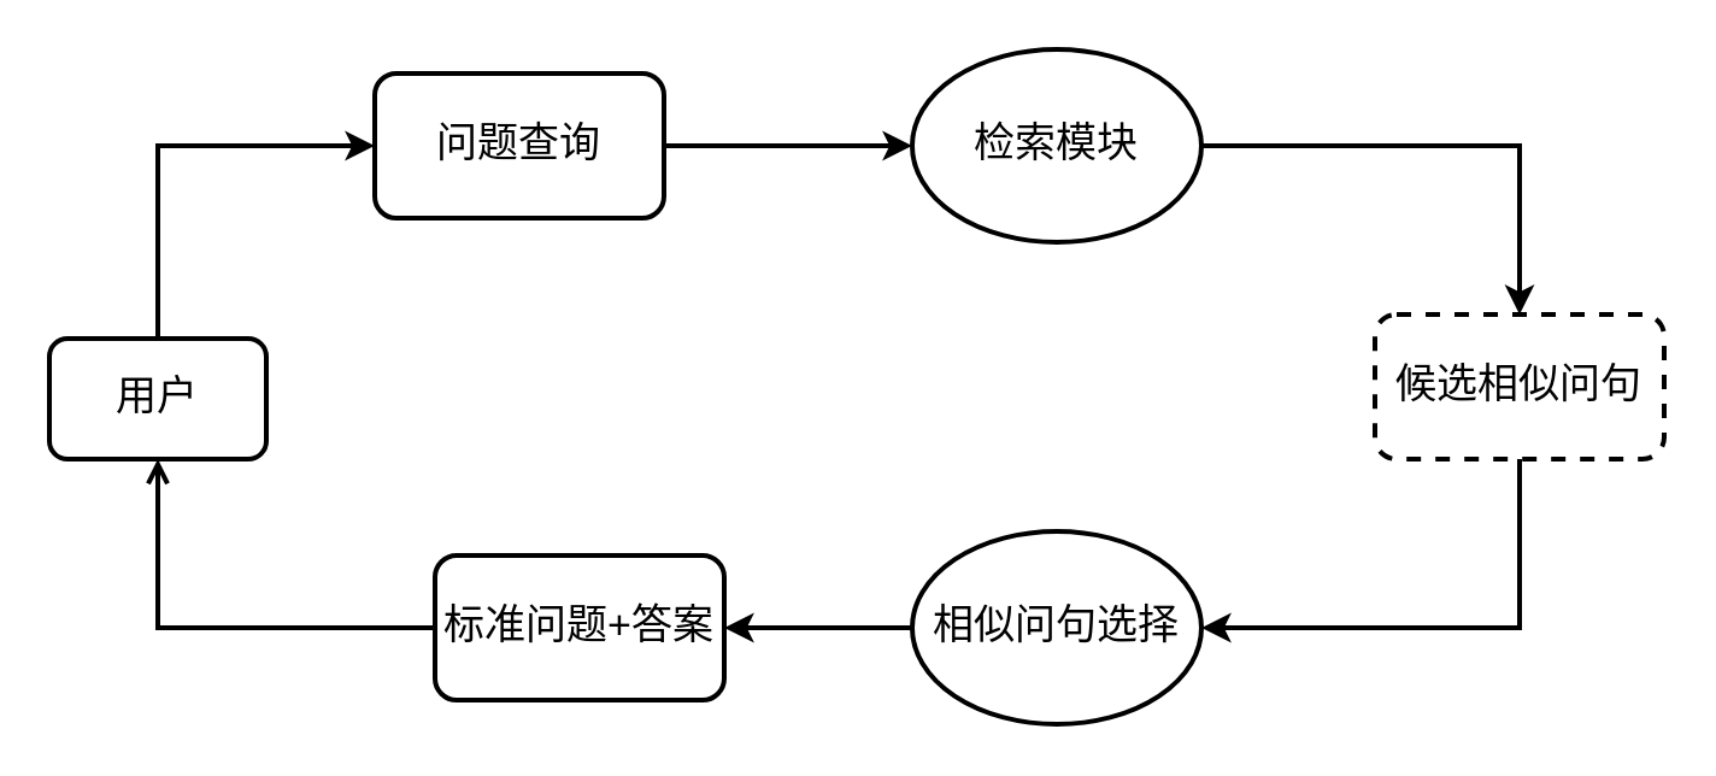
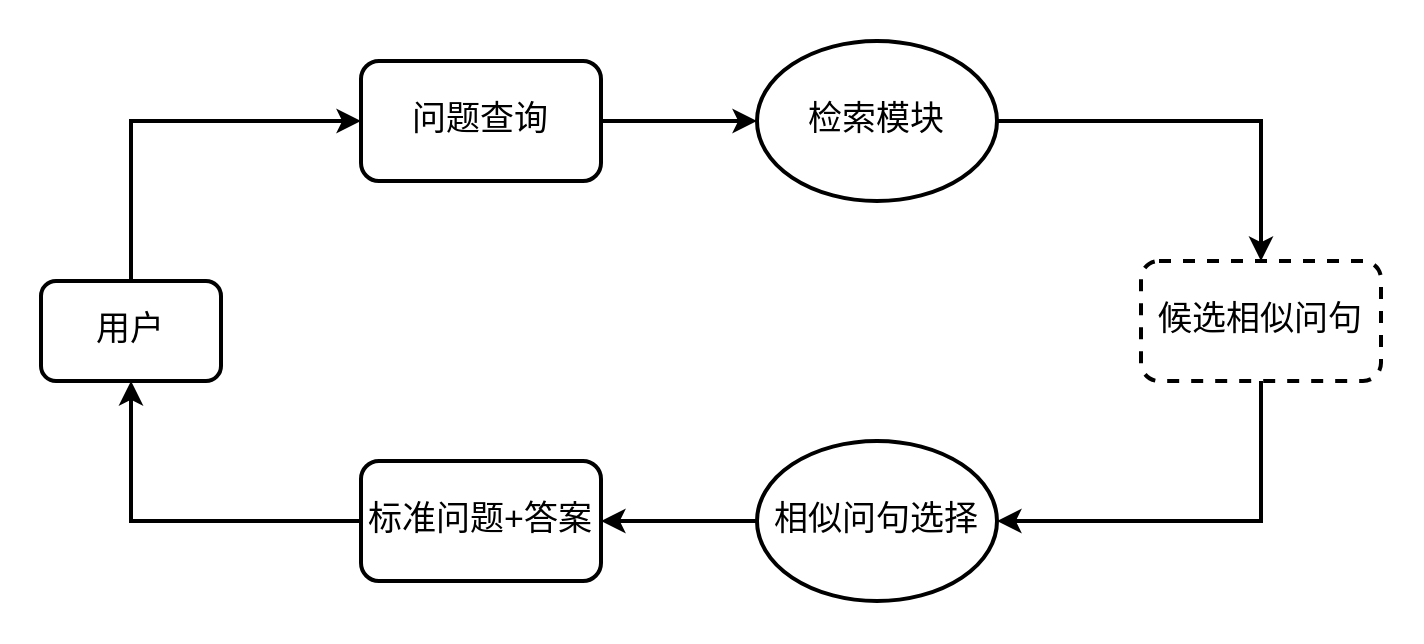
- <mxCell id="5" value="问题查询" style="rounded=1;whiteSpace=wrap;html=1;strokeWidth=2;fontSize=17;" vertex="1" parent="1"><mxGeometry x="155" y="30" width="120" height="60" as="geometry" /></mxCell>
+ <mxCell id="5" value="问题查询" style="rounded=1;whiteSpace=wrap;html=1;strokeWidth=2;fontSize=17;" vertex="1" parent="1"><mxGeometry x="180" y="30" width="120" height="60" as="geometry" /></mxCell>
- <mxCell id="6" style="edgeStyle=orthogonalEdgeStyle;rounded=0;orthogonalLoop=1;jettySize=auto;html=1;entryX=0.5;entryY=1;entryDx=0;entryDy=0;strokeWidth=2;fontSize=17;endArrow=open;" edge="1" parent="1" source="7" target="3"><mxGeometry relative="1" as="geometry" /></mxCell>
+ <mxCell id="6" style="edgeStyle=orthogonalEdgeStyle;rounded=0;orthogonalLoop=1;jettySize=auto;html=1;entryX=0.5;entryY=1;entryDx=0;entryDy=0;strokeWidth=2;fontSize=17;" edge="1" parent="1" source="7" target="3"><mxGeometry relative="1" as="geometry" /></mxCell>
